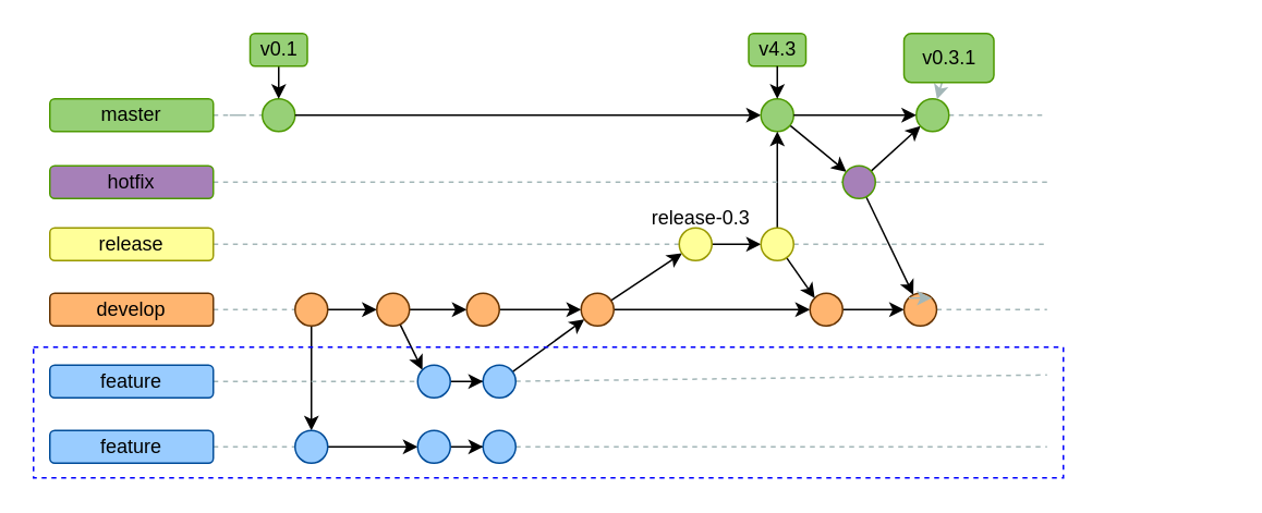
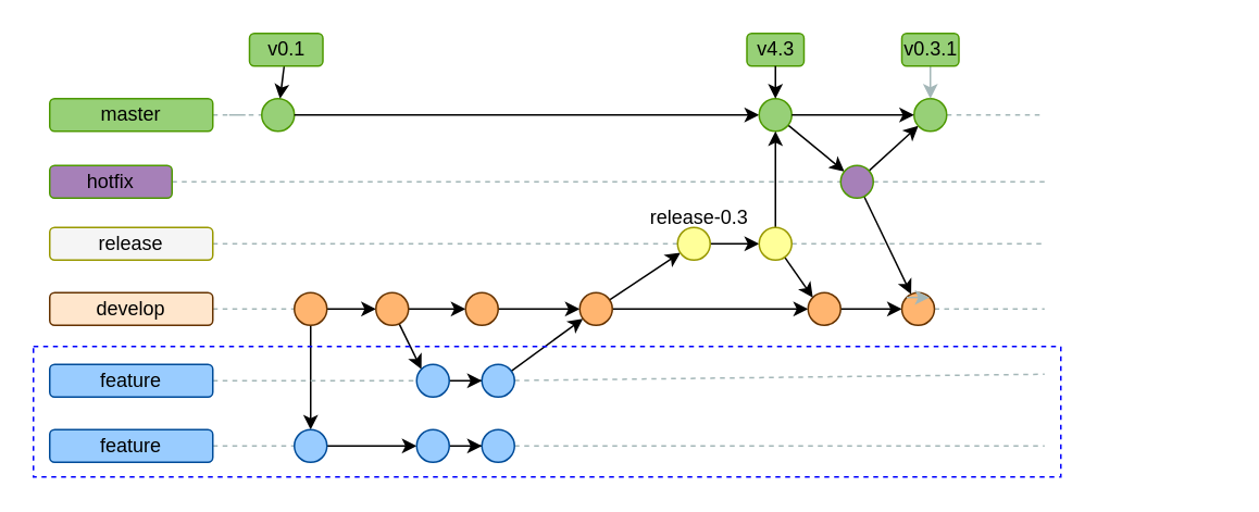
- <mxCell id="36" value="v0.1" style="rounded=1;whiteSpace=wrap;html=1;fillColor=#97D077;strokeColor=#4D9900;" parent="1" vertex="1"><mxGeometry x="152.5" y="20" width="35" height="20" as="geometry" /></mxCell>
+ <mxCell id="36" value="v0.1" style="rounded=1;whiteSpace=wrap;html=1;fillColor=#97D077;strokeColor=#4D9900;" parent="1" vertex="1"><mxGeometry x="152.5" y="20" width="45" height="20" as="geometry" /></mxCell>
- <mxCell id="65" value="v0.3.1" style="rounded=1;whiteSpace=wrap;html=1;fillColor=#97D077;strokeColor=#4D9900;" parent="1" vertex="1"><mxGeometry x="552.5" y="20" width="55" height="30" as="geometry" /></mxCell>
+ <mxCell id="65" value="v0.3.1" style="rounded=1;whiteSpace=wrap;html=1;fillColor=#97D077;strokeColor=#4D9900;" parent="1" vertex="1"><mxGeometry x="552.5" y="20" width="35" height="20" as="geometry" /></mxCell>
- <mxCell id="56" value="hotfix" style="rounded=1;whiteSpace=wrap;html=1;fillColor=#A680B8;strokeColor=#4D9900;" parent="1" vertex="1"><mxGeometry x="30" y="101" width="100" height="20" as="geometry" /></mxCell>
+ <mxCell id="56" value="hotfix" style="rounded=1;whiteSpace=wrap;html=1;fillColor=#A680B8;strokeColor=#4D9900;" parent="1" vertex="1"><mxGeometry x="30" y="101" width="75" height="20" as="geometry" /></mxCell>
- <mxCell id="10" value="release" style="rounded=1;whiteSpace=wrap;html=1;fillColor=#FFFF99;strokeColor=#999900;" parent="1" vertex="1"><mxGeometry x="30" y="139" width="100" height="20" as="geometry" /></mxCell>
+ <mxCell id="10" value="release" style="rounded=1;whiteSpace=wrap;html=1;fillColor=#f5f5f5;strokeColor=#999900;" parent="1" vertex="1"><mxGeometry x="30" y="139" width="100" height="20" as="geometry" /></mxCell>
- <mxCell id="12" value="develop" style="rounded=1;whiteSpace=wrap;html=1;fillColor=#FFB570;strokeColor=#663300;" parent="1" vertex="1"><mxGeometry x="30" y="179" width="100" height="20" as="geometry" /></mxCell>
+ <mxCell id="12" value="develop" style="rounded=1;whiteSpace=wrap;html=1;fillColor=#ffe6cc;strokeColor=#663300;" parent="1" vertex="1"><mxGeometry x="30" y="179" width="100" height="20" as="geometry" /></mxCell>
